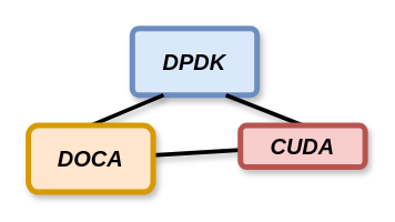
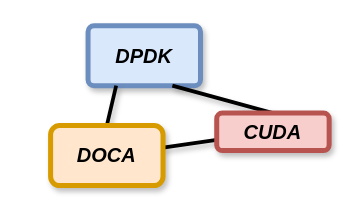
- <mxCell id="2" value="&lt;font style=&quot;font-size: 16px;&quot;&gt;&lt;b style=&quot;&quot;&gt;&lt;i style=&quot;&quot;&gt;DPDK&lt;/i&gt;&lt;/b&gt;&lt;/font&gt;" style="rounded=1;whiteSpace=wrap;html=1;fillColor=#dae8fc;strokeColor=#6c8ebf;arcSize=10;shadow=1;strokeWidth=4;" parent="1" vertex="1"><mxGeometry x="95" y="20" width="90" height="48" as="geometry" /></mxCell>
+ <mxCell id="2" value="&lt;font style=&quot;font-size: 16px;&quot;&gt;&lt;b style=&quot;&quot;&gt;&lt;i style=&quot;&quot;&gt;DPDK&lt;/i&gt;&lt;/b&gt;&lt;/font&gt;" style="rounded=1;whiteSpace=wrap;html=1;fillColor=#dae8fc;strokeColor=#6c8ebf;arcSize=10;shadow=1;strokeWidth=4;" parent="1" vertex="1"><mxGeometry x="70" y="20" width="90" height="48" as="geometry" /></mxCell>
- <mxCell id="5" value="&lt;font style=&quot;font-size: 16px;&quot;&gt;&lt;b style=&quot;&quot;&gt;&lt;i style=&quot;&quot;&gt;DOCA&lt;/i&gt;&lt;/b&gt;&lt;/font&gt;" style="rounded=1;whiteSpace=wrap;html=1;fillColor=#ffe6cc;strokeColor=#d79b00;arcSize=15;shadow=1;strokeWidth=4;" parent="1" vertex="1"><mxGeometry x="20" y="90" width="90" height="48" as="geometry" /></mxCell>
+ <mxCell id="5" value="&lt;font style=&quot;font-size: 16px;&quot;&gt;&lt;b style=&quot;&quot;&gt;&lt;i style=&quot;&quot;&gt;DOCA&lt;/i&gt;&lt;/b&gt;&lt;/font&gt;" style="rounded=1;whiteSpace=wrap;html=1;fillColor=#ffe6cc;strokeColor=#d79b00;arcSize=15;shadow=1;strokeWidth=4;" parent="1" vertex="1"><mxGeometry x="40" y="100" width="90" height="48" as="geometry" /></mxCell>
